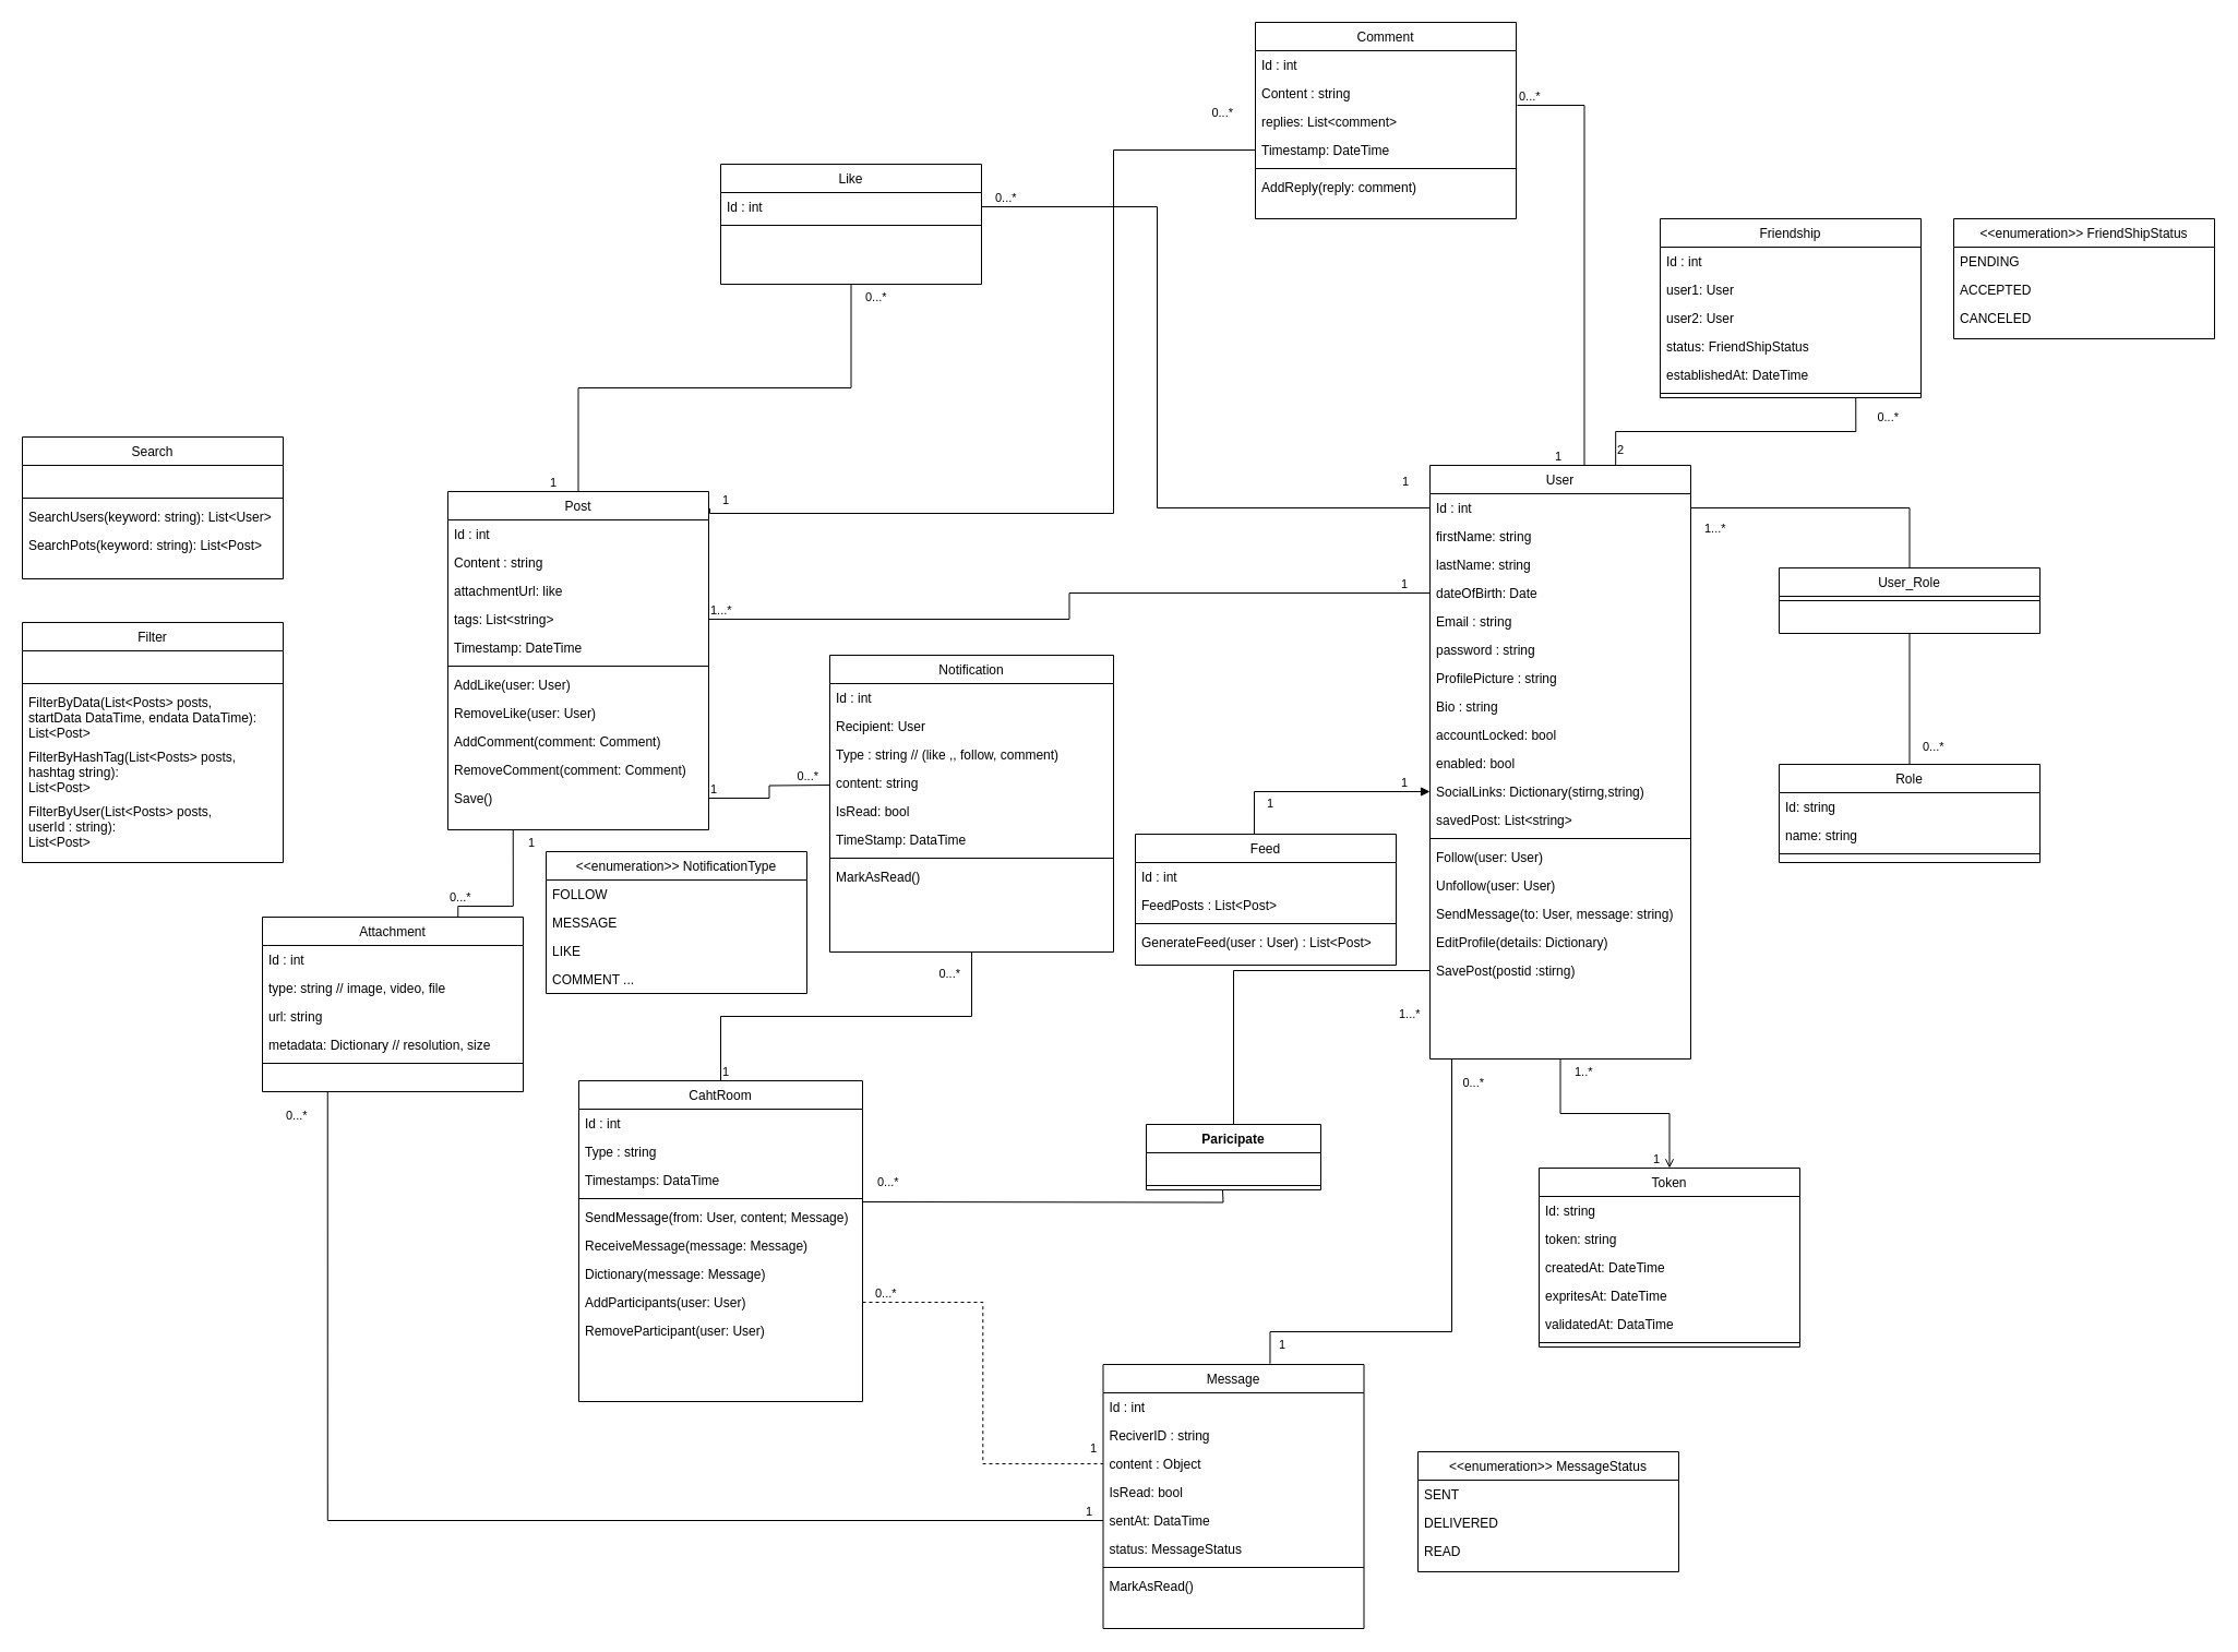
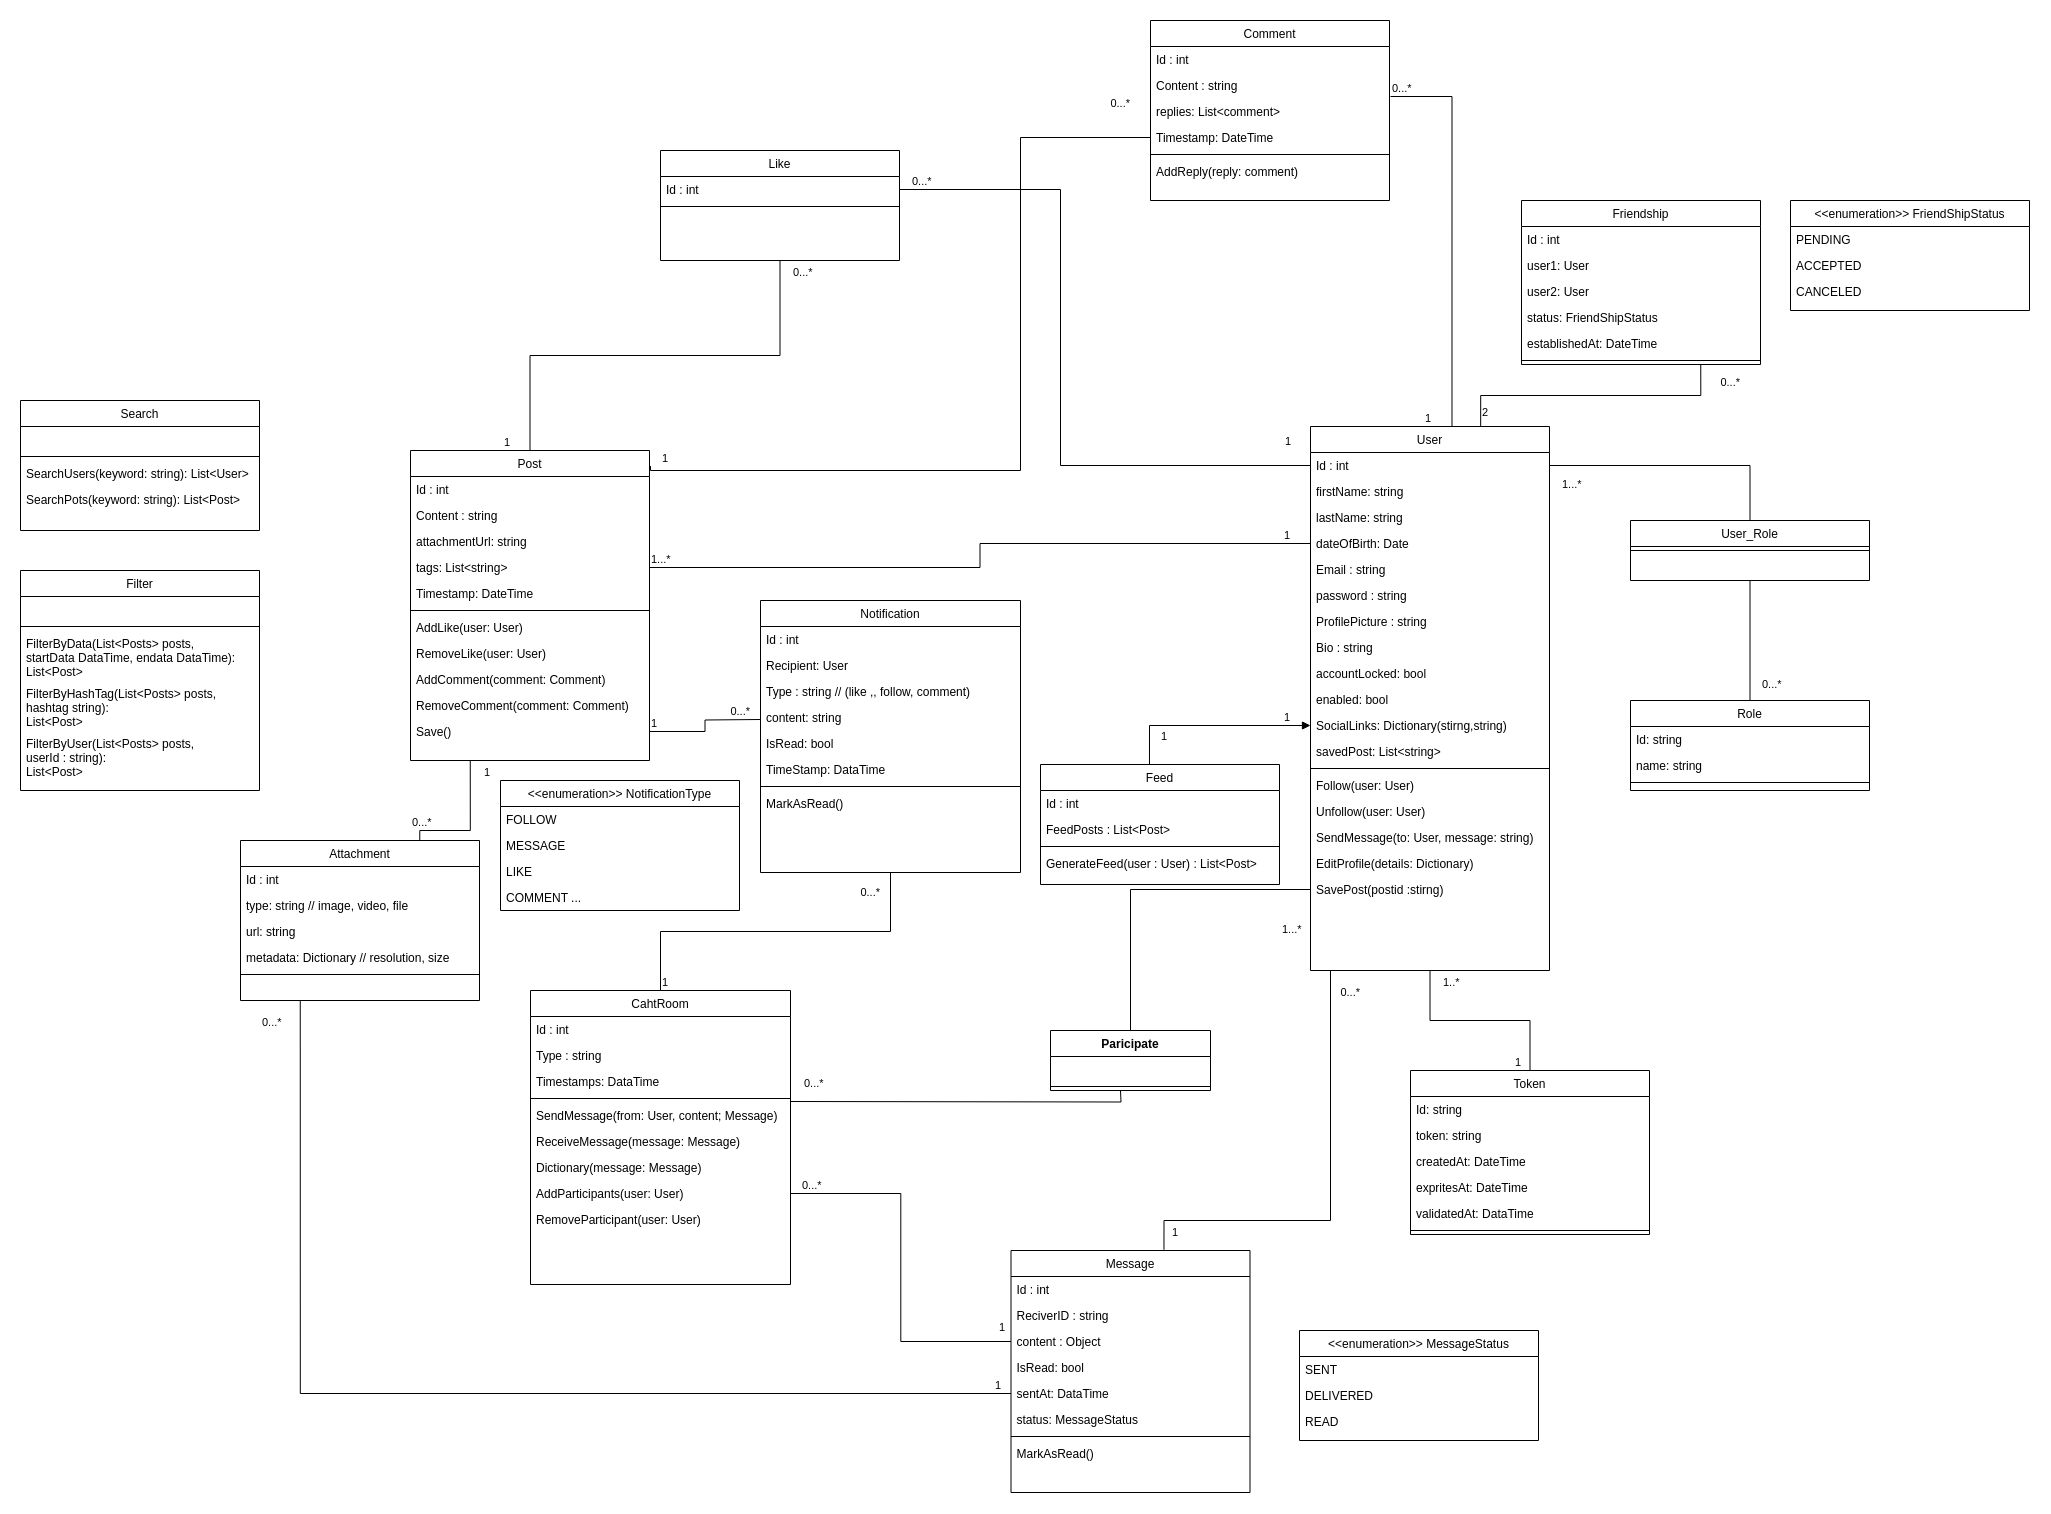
- <mxCell id="24" value="attachmentUrl: like" style="text;align=left;verticalAlign=top;spacingLeft=4;spacingRight=4;overflow=hidden;rotatable=0;points=[[0,0.5],[1,0.5]];portConstraint=eastwest;rounded=0;shadow=0;html=0;" parent="21" vertex="1"><mxGeometry y="78" width="239" height="26" as="geometry" /></mxCell>
+ <mxCell id="24" value="attachmentUrl: string" style="text;align=left;verticalAlign=top;spacingLeft=4;spacingRight=4;overflow=hidden;rotatable=0;points=[[0,0.5],[1,0.5]];portConstraint=eastwest;rounded=0;shadow=0;html=0;" parent="21" vertex="1"><mxGeometry y="78" width="239" height="26" as="geometry" /></mxCell>
- <mxCell id="104" value="" style="endArrow=open;html=1;edgeStyle=orthogonalEdgeStyle;rounded=0;entryX=0.5;entryY=0;entryDx=0;entryDy=0;exitX=0.5;exitY=1;exitDx=0;exitDy=0;" parent="1" source="2" target="93" edge="1"><mxGeometry relative="1" as="geometry"><mxPoint x="1420" y="1010" as="sourcePoint" /><mxPoint x="1640" y="820" as="targetPoint" /></mxGeometry></mxCell>
+ <mxCell id="104" value="" style="endArrow=none;html=1;edgeStyle=orthogonalEdgeStyle;rounded=0;entryX=0.5;entryY=0;entryDx=0;entryDy=0;exitX=0.5;exitY=1;exitDx=0;exitDy=0;" parent="1" source="2" target="93" edge="1"><mxGeometry relative="1" as="geometry"><mxPoint x="1420" y="1010" as="sourcePoint" /><mxPoint x="1640" y="820" as="targetPoint" /></mxGeometry></mxCell>
- <mxCell id="132" value="" style="endArrow=none;html=1;edgeStyle=orthogonalEdgeStyle;rounded=0;exitX=1;exitY=0.5;exitDx=0;exitDy=0;dashed=1;" parent="1" source="51" target="56" edge="1"><mxGeometry relative="1" as="geometry"><mxPoint x="860" y="1170" as="sourcePoint" /><mxPoint x="1020" y="1170" as="targetPoint" /></mxGeometry></mxCell>
+ <mxCell id="132" value="" style="endArrow=none;html=1;edgeStyle=orthogonalEdgeStyle;rounded=0;exitX=1;exitY=0.5;exitDx=0;exitDy=0;" parent="1" source="51" target="56" edge="1"><mxGeometry relative="1" as="geometry"><mxPoint x="860" y="1170" as="sourcePoint" /><mxPoint x="1020" y="1170" as="targetPoint" /></mxGeometry></mxCell>
